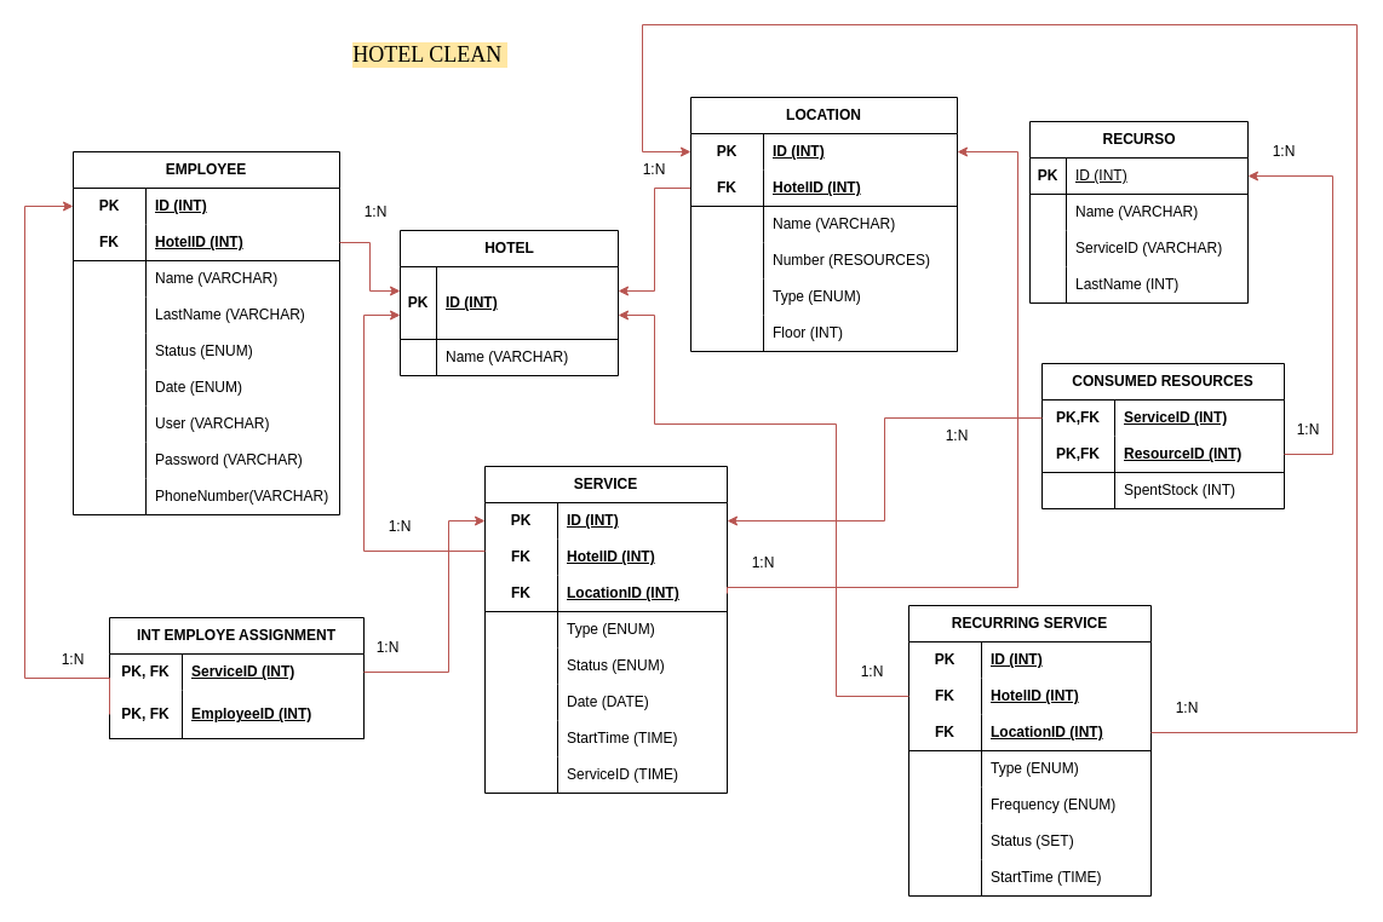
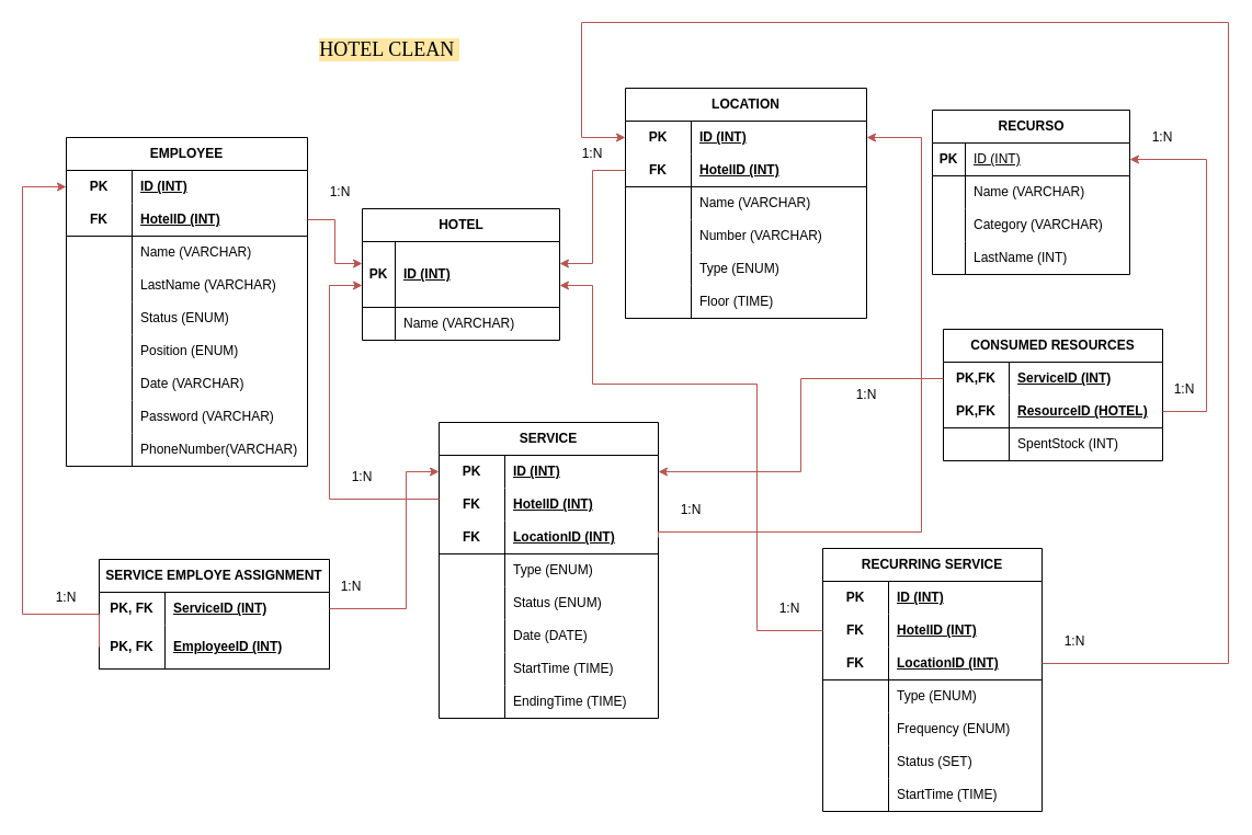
- <mxCell id="19" value="ServiceID (VARCHAR)" style="shape=partialRectangle;connectable=0;fillColor=none;top=0;left=0;bottom=0;right=0;align=left;spacingLeft=6;overflow=hidden;whiteSpace=wrap;html=1;" parent="17" vertex="1"><mxGeometry x="30" width="150" height="30" as="geometry"><mxRectangle width="150" height="30" as="alternateBounds" /></mxGeometry></mxCell>
+ <mxCell id="19" value="Category (VARCHAR)" style="shape=partialRectangle;connectable=0;fillColor=none;top=0;left=0;bottom=0;right=0;align=left;spacingLeft=6;overflow=hidden;whiteSpace=wrap;html=1;" parent="17" vertex="1"><mxGeometry x="30" width="150" height="30" as="geometry"><mxRectangle width="150" height="30" as="alternateBounds" /></mxGeometry></mxCell>
- <mxCell id="118" value="Number (RESOURCES)" style="shape=partialRectangle;connectable=0;fillColor=none;top=0;left=0;bottom=0;right=0;align=left;spacingLeft=6;overflow=hidden;html=1;whiteSpace=wrap;" parent="116" vertex="1"><mxGeometry x="60" width="160" height="30" as="geometry"><mxRectangle width="160" height="30" as="alternateBounds" /></mxGeometry></mxCell>
+ <mxCell id="118" value="Number (VARCHAR)" style="shape=partialRectangle;connectable=0;fillColor=none;top=0;left=0;bottom=0;right=0;align=left;spacingLeft=6;overflow=hidden;html=1;whiteSpace=wrap;" parent="116" vertex="1"><mxGeometry x="60" width="160" height="30" as="geometry"><mxRectangle width="160" height="30" as="alternateBounds" /></mxGeometry></mxCell>
- <mxCell id="124" value="Floor (INT)" style="shape=partialRectangle;connectable=0;fillColor=none;top=0;left=0;bottom=0;right=0;align=left;spacingLeft=6;overflow=hidden;html=1;whiteSpace=wrap;" parent="122" vertex="1"><mxGeometry x="60" width="160" height="30" as="geometry"><mxRectangle width="160" height="30" as="alternateBounds" /></mxGeometry></mxCell>
+ <mxCell id="124" value="Floor (TIME)" style="shape=partialRectangle;connectable=0;fillColor=none;top=0;left=0;bottom=0;right=0;align=left;spacingLeft=6;overflow=hidden;html=1;whiteSpace=wrap;" parent="122" vertex="1"><mxGeometry x="60" width="160" height="30" as="geometry"><mxRectangle width="160" height="30" as="alternateBounds" /></mxGeometry></mxCell>
- <mxCell id="80" value="Date (ENUM)" style="shape=partialRectangle;connectable=0;fillColor=none;top=0;left=0;bottom=0;right=0;align=left;spacingLeft=6;overflow=hidden;html=1;whiteSpace=wrap;" parent="78" vertex="1"><mxGeometry x="60" width="160" height="30" as="geometry"><mxRectangle width="160" height="30" as="alternateBounds" /></mxGeometry></mxCell>
+ <mxCell id="80" value="Position (ENUM)" style="shape=partialRectangle;connectable=0;fillColor=none;top=0;left=0;bottom=0;right=0;align=left;spacingLeft=6;overflow=hidden;html=1;whiteSpace=wrap;" parent="78" vertex="1"><mxGeometry x="60" width="160" height="30" as="geometry"><mxRectangle width="160" height="30" as="alternateBounds" /></mxGeometry></mxCell>
- <mxCell id="83" value="User (VARCHAR)" style="shape=partialRectangle;connectable=0;fillColor=none;top=0;left=0;bottom=0;right=0;align=left;spacingLeft=6;overflow=hidden;html=1;whiteSpace=wrap;" parent="81" vertex="1"><mxGeometry x="60" width="160" height="30" as="geometry"><mxRectangle width="160" height="30" as="alternateBounds" /></mxGeometry></mxCell>
+ <mxCell id="83" value="Date (VARCHAR)" style="shape=partialRectangle;connectable=0;fillColor=none;top=0;left=0;bottom=0;right=0;align=left;spacingLeft=6;overflow=hidden;html=1;whiteSpace=wrap;" parent="81" vertex="1"><mxGeometry x="60" width="160" height="30" as="geometry"><mxRectangle width="160" height="30" as="alternateBounds" /></mxGeometry></mxCell>
- <mxCell id="98" value="ResourceID (INT)" style="shape=partialRectangle;connectable=0;fillColor=none;top=0;left=0;bottom=0;right=0;align=left;spacingLeft=6;fontStyle=5;overflow=hidden;html=1;whiteSpace=wrap;" parent="96" vertex="1"><mxGeometry x="60" width="140" height="30" as="geometry"><mxRectangle width="140" height="30" as="alternateBounds" /></mxGeometry></mxCell>
+ <mxCell id="98" value="ResourceID (HOTEL)" style="shape=partialRectangle;connectable=0;fillColor=none;top=0;left=0;bottom=0;right=0;align=left;spacingLeft=6;fontStyle=5;overflow=hidden;html=1;whiteSpace=wrap;" parent="96" vertex="1"><mxGeometry x="60" width="140" height="30" as="geometry"><mxRectangle width="140" height="30" as="alternateBounds" /></mxGeometry></mxCell>
- <mxCell id="26" value="INT EMPLOYE ASSIGNMENT" style="shape=table;startSize=30;container=1;collapsible=1;childLayout=tableLayout;fixedRows=1;rowLines=0;fontStyle=1;align=center;resizeLast=1;html=1;whiteSpace=wrap;" parent="1" vertex="1"><mxGeometry x="90" y="510" width="210" height="100" as="geometry" /></mxCell>
+ <mxCell id="26" value="SERVICE EMPLOYE ASSIGNMENT" style="shape=table;startSize=30;container=1;collapsible=1;childLayout=tableLayout;fixedRows=1;rowLines=0;fontStyle=1;align=center;resizeLast=1;html=1;whiteSpace=wrap;" parent="1" vertex="1"><mxGeometry x="90" y="510" width="210" height="100" as="geometry" /></mxCell>
- <mxCell id="60" value="ServiceID (TIME)" style="shape=partialRectangle;connectable=0;fillColor=none;top=0;left=0;bottom=0;right=0;align=left;spacingLeft=6;overflow=hidden;html=1;whiteSpace=wrap;" parent="58" vertex="1"><mxGeometry x="60" width="140" height="30" as="geometry"><mxRectangle width="140" height="30" as="alternateBounds" /></mxGeometry></mxCell>
+ <mxCell id="60" value="EndingTime (TIME)" style="shape=partialRectangle;connectable=0;fillColor=none;top=0;left=0;bottom=0;right=0;align=left;spacingLeft=6;overflow=hidden;html=1;whiteSpace=wrap;" parent="58" vertex="1"><mxGeometry x="60" width="140" height="30" as="geometry"><mxRectangle width="140" height="30" as="alternateBounds" /></mxGeometry></mxCell>
